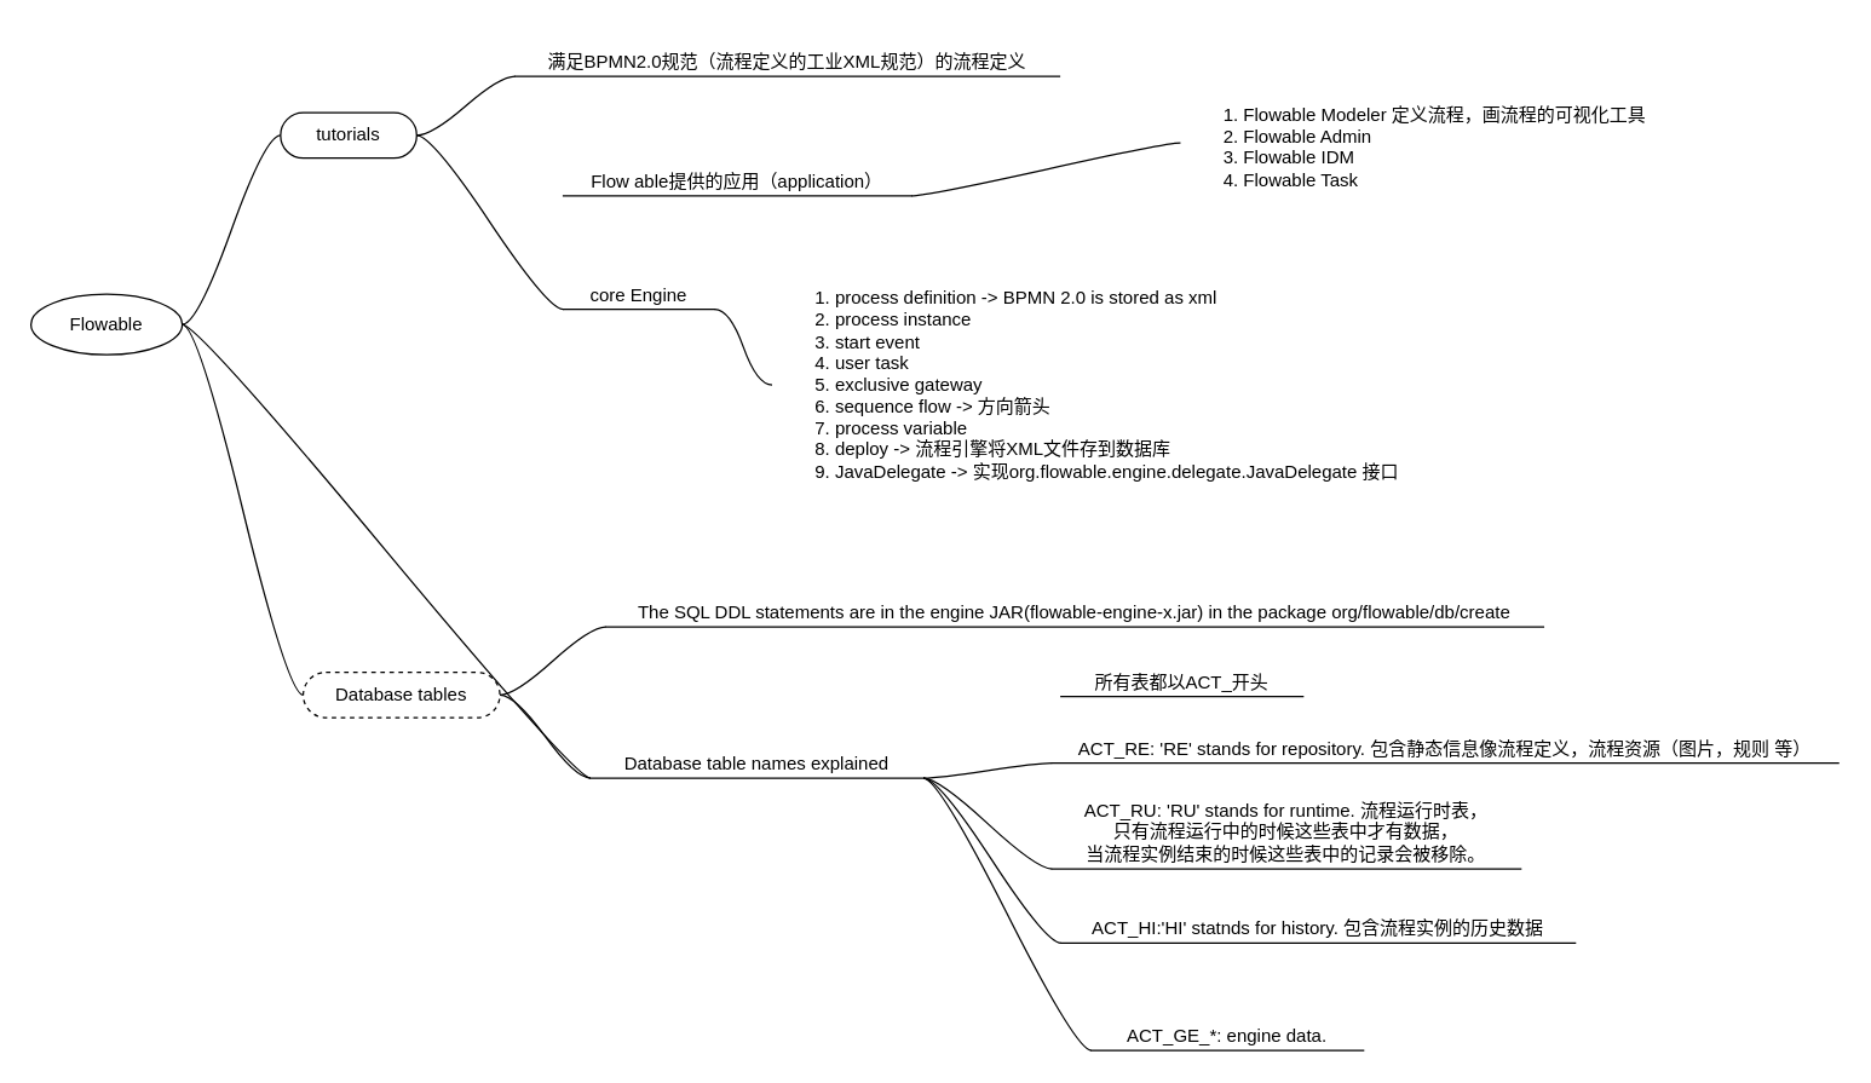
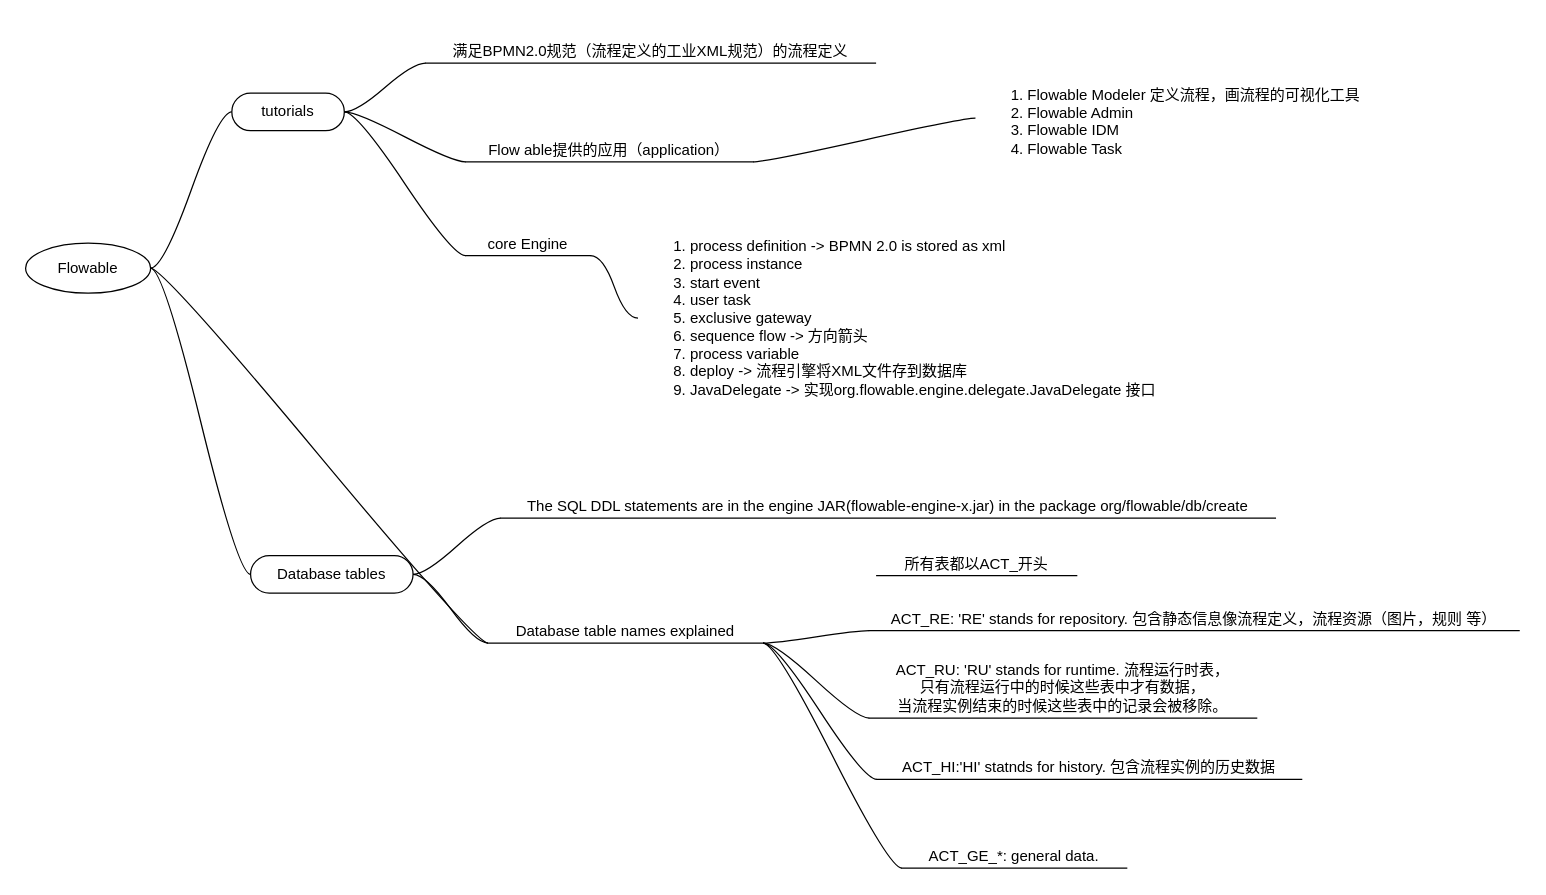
+ <mxCell id="9" value="" style="edgeStyle=entityRelationEdgeStyle;rounded=0;orthogonalLoop=1;jettySize=auto;html=1;startArrow=none;endArrow=none;segment=10;curved=1;sourcePerimeterSpacing=0;targetPerimeterSpacing=0;" edge="1" parent="1" source="5" target="13"><mxGeometry relative="1" as="geometry" /></mxCell>
- <mxCell id="8" value="Database tables" style="whiteSpace=wrap;html=1;rounded=1;arcSize=50;align=center;verticalAlign=middle;strokeWidth=1;autosize=1;spacing=4;treeFolding=1;treeMoving=1;newEdgeStyle={&quot;edgeStyle&quot;:&quot;entityRelationEdgeStyle&quot;,&quot;startArrow&quot;:&quot;none&quot;,&quot;endArrow&quot;:&quot;none&quot;,&quot;segment&quot;:10,&quot;curved&quot;:1,&quot;sourcePerimeterSpacing&quot;:0,&quot;targetPerimeterSpacing&quot;:0};dashed=1;" vertex="1" parent="1"><mxGeometry x="200" y="444" width="130" height="30" as="geometry" /></mxCell>
+ <mxCell id="8" value="Database tables" style="whiteSpace=wrap;html=1;rounded=1;arcSize=50;align=center;verticalAlign=middle;strokeWidth=1;autosize=1;spacing=4;treeFolding=1;treeMoving=1;newEdgeStyle={&quot;edgeStyle&quot;:&quot;entityRelationEdgeStyle&quot;,&quot;startArrow&quot;:&quot;none&quot;,&quot;endArrow&quot;:&quot;none&quot;,&quot;segment&quot;:10,&quot;curved&quot;:1,&quot;sourcePerimeterSpacing&quot;:0,&quot;targetPerimeterSpacing&quot;:0};" vertex="1" parent="1"><mxGeometry x="200" y="444" width="130" height="30" as="geometry" /></mxCell>
- <mxCell id="30" value="ACT_GE_*: engine data." style="whiteSpace=wrap;html=1;shape=partialRectangle;top=0;left=0;bottom=1;right=0;points=[[0,1],[1,1]];fillColor=none;align=center;verticalAlign=bottom;routingCenterY=0.5;snapToPoint=1;recursiveResize=0;autosize=1;treeFolding=1;treeMoving=1;newEdgeStyle={&quot;edgeStyle&quot;:&quot;entityRelationEdgeStyle&quot;,&quot;startArrow&quot;:&quot;none&quot;,&quot;endArrow&quot;:&quot;none&quot;,&quot;segment&quot;:10,&quot;curved&quot;:1,&quot;sourcePerimeterSpacing&quot;:0,&quot;targetPerimeterSpacing&quot;:0};" vertex="1" parent="1"><mxGeometry x="721" y="664" width="180" height="30" as="geometry" /></mxCell>
+ <mxCell id="30" value="ACT_GE_*: general data." style="whiteSpace=wrap;html=1;shape=partialRectangle;top=0;left=0;bottom=1;right=0;points=[[0,1],[1,1]];fillColor=none;align=center;verticalAlign=bottom;routingCenterY=0.5;snapToPoint=1;recursiveResize=0;autosize=1;treeFolding=1;treeMoving=1;newEdgeStyle={&quot;edgeStyle&quot;:&quot;entityRelationEdgeStyle&quot;,&quot;startArrow&quot;:&quot;none&quot;,&quot;endArrow&quot;:&quot;none&quot;,&quot;segment&quot;:10,&quot;curved&quot;:1,&quot;sourcePerimeterSpacing&quot;:0,&quot;targetPerimeterSpacing&quot;:0};" vertex="1" parent="1"><mxGeometry x="721" y="664" width="180" height="30" as="geometry" /></mxCell>
